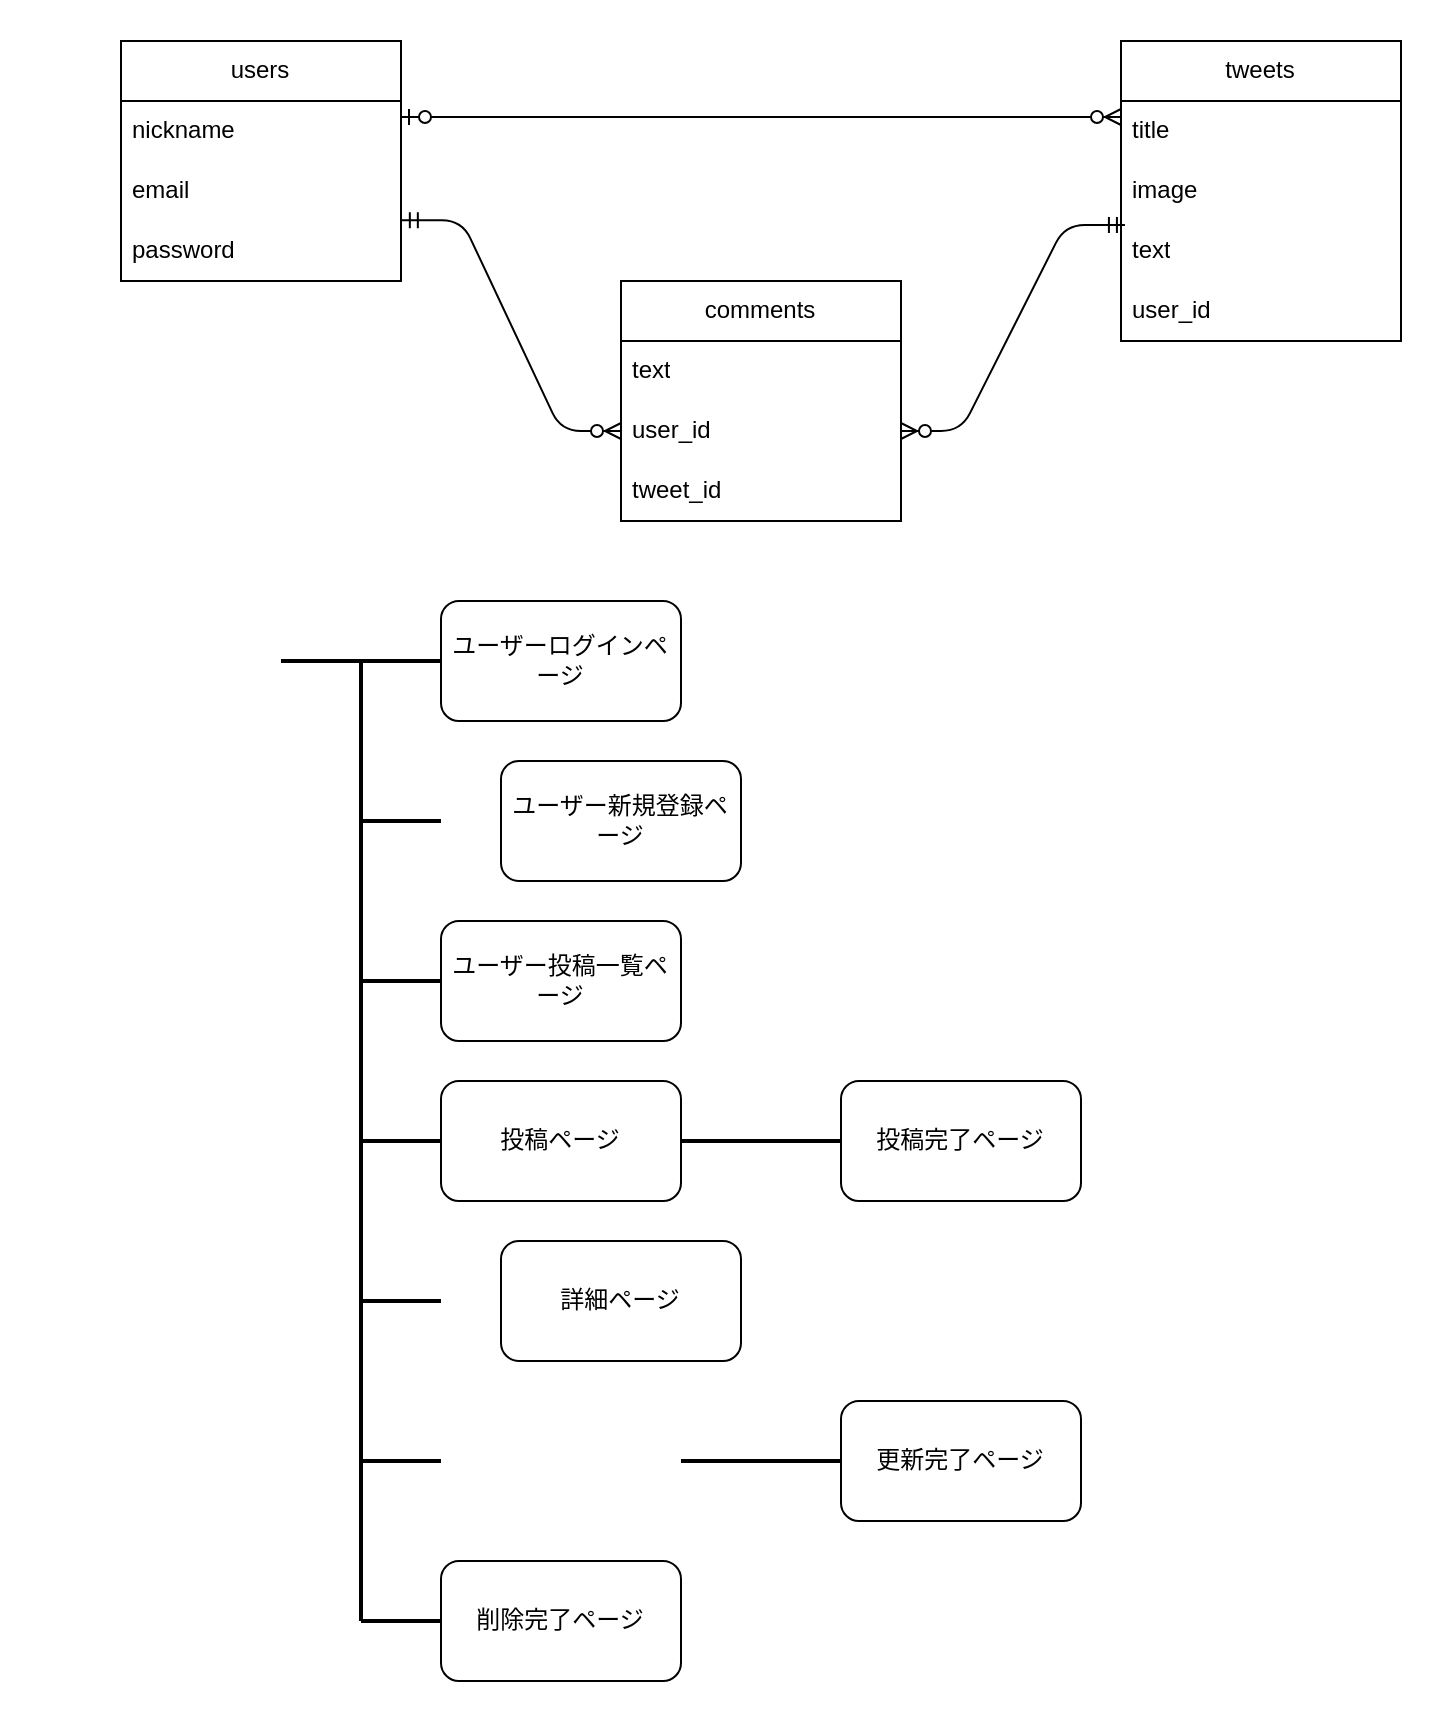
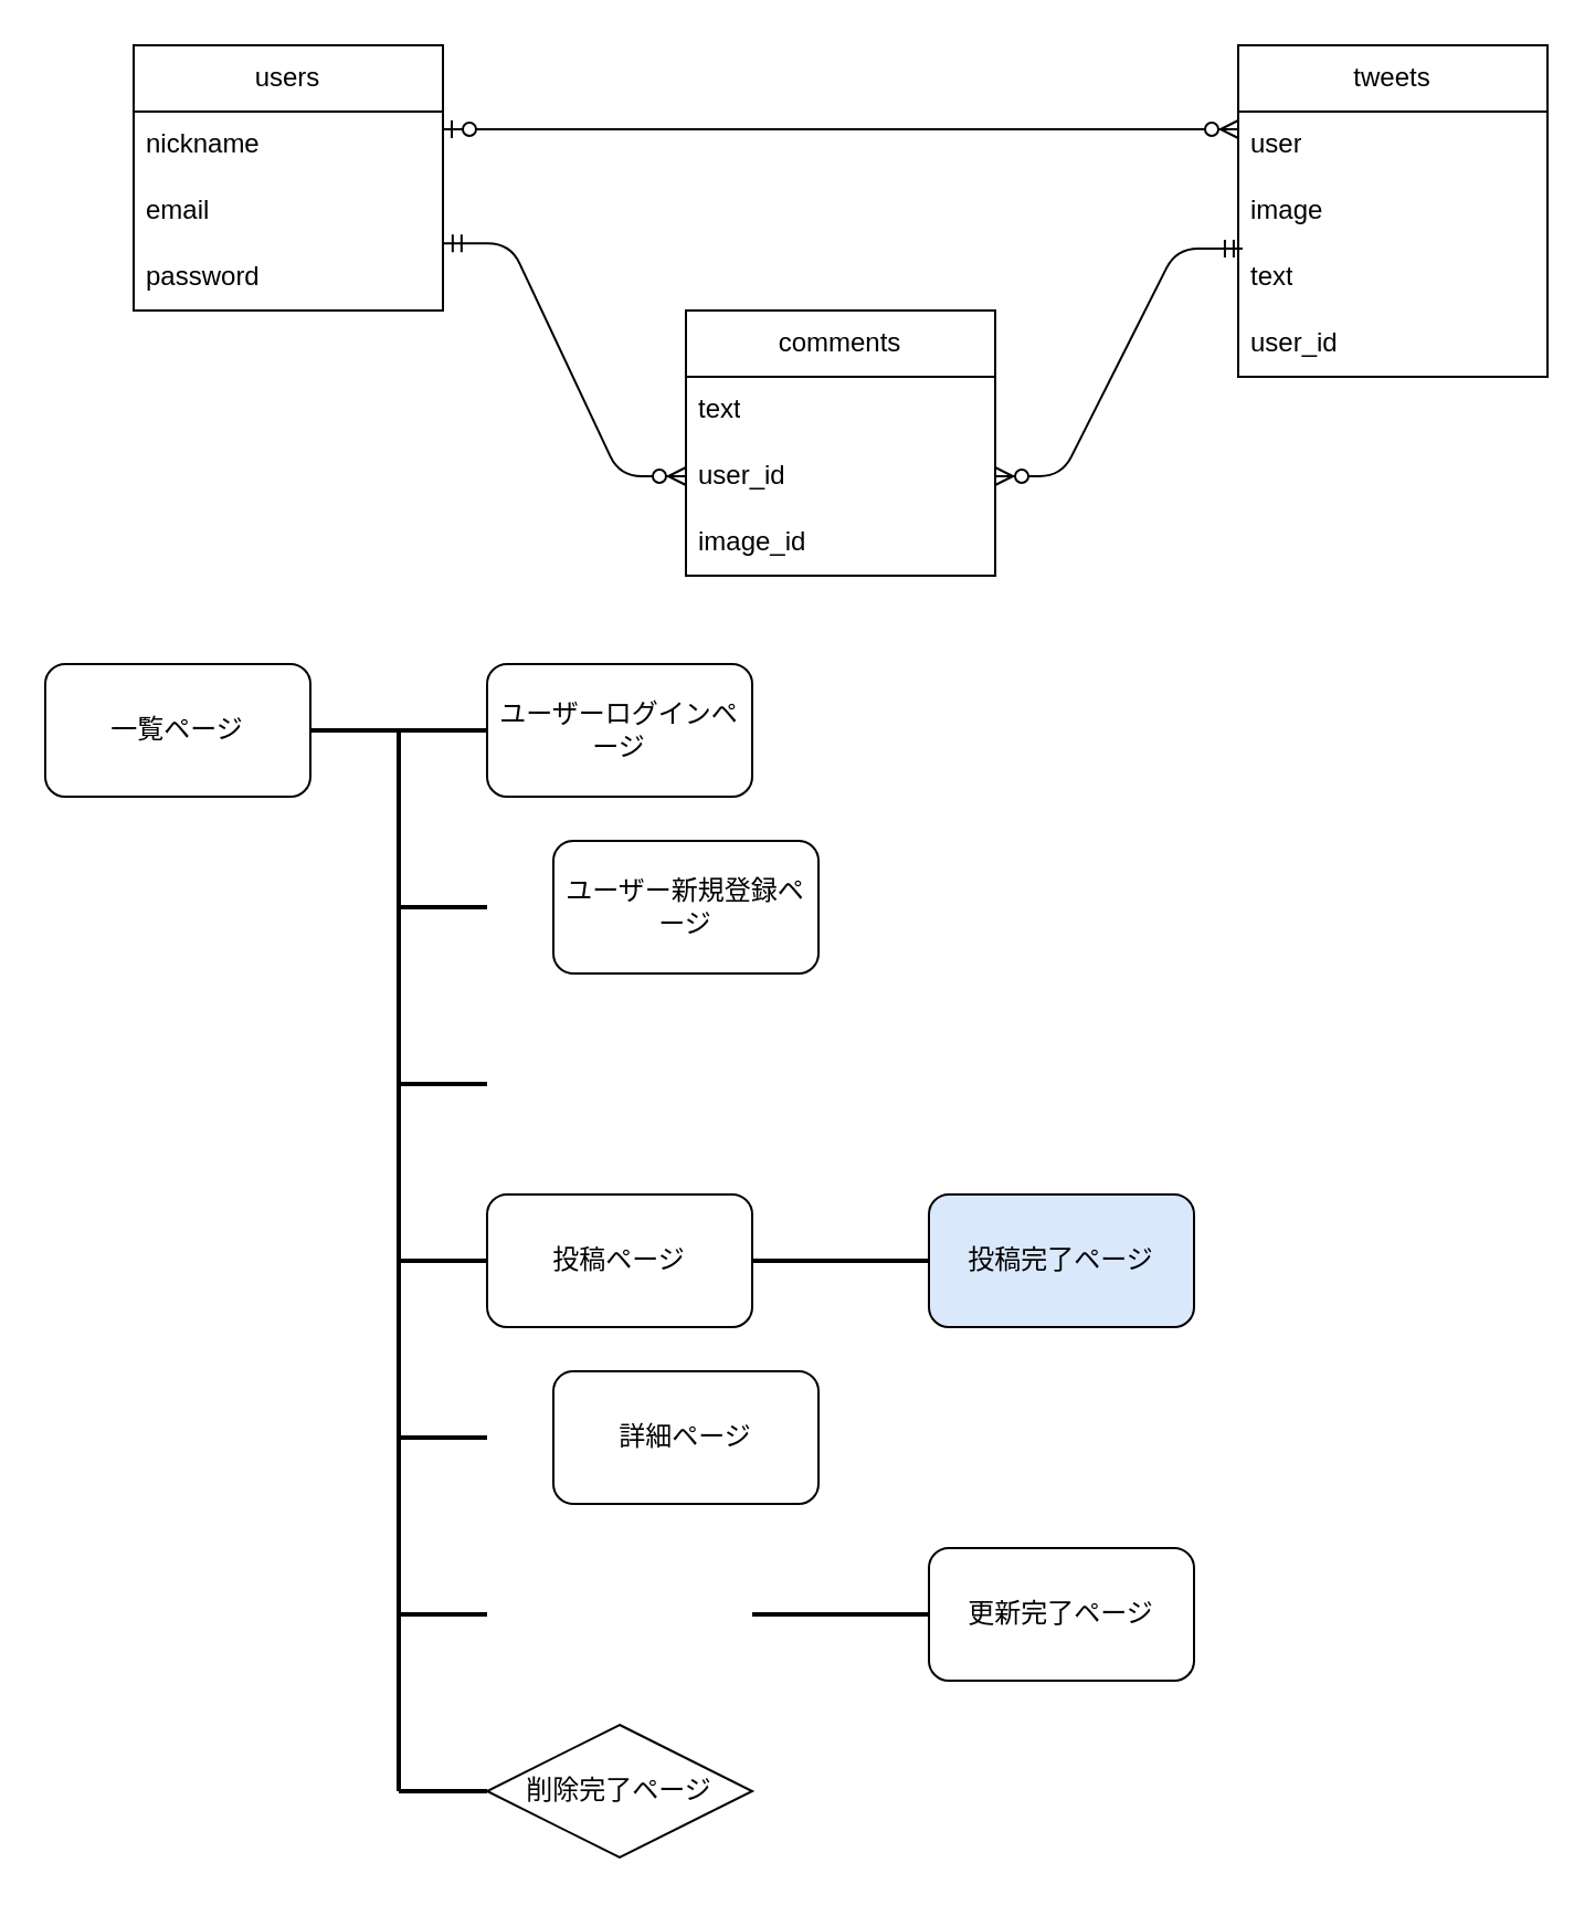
- <mxCell id="7" value="title" style="text;strokeColor=none;fillColor=none;align=left;verticalAlign=middle;spacingLeft=4;spacingRight=4;overflow=hidden;points=[[0,0.5],[1,0.5]];portConstraint=eastwest;rotatable=0;whiteSpace=wrap;html=1;" vertex="1" parent="6"><mxGeometry y="30" width="140" height="30" as="geometry" /></mxCell>
+ <mxCell id="7" value="user" style="text;strokeColor=none;fillColor=none;align=left;verticalAlign=middle;spacingLeft=4;spacingRight=4;overflow=hidden;points=[[0,0.5],[1,0.5]];portConstraint=eastwest;rotatable=0;whiteSpace=wrap;html=1;" vertex="1" parent="6"><mxGeometry y="30" width="140" height="30" as="geometry" /></mxCell>
- <mxCell id="14" value="tweet_id" style="text;strokeColor=none;fillColor=none;align=left;verticalAlign=middle;spacingLeft=4;spacingRight=4;overflow=hidden;points=[[0,0.5],[1,0.5]];portConstraint=eastwest;rotatable=0;whiteSpace=wrap;html=1;" vertex="1" parent="11"><mxGeometry y="90" width="140" height="30" as="geometry" /></mxCell>
+ <mxCell id="14" value="image_id" style="text;strokeColor=none;fillColor=none;align=left;verticalAlign=middle;spacingLeft=4;spacingRight=4;overflow=hidden;points=[[0,0.5],[1,0.5]];portConstraint=eastwest;rotatable=0;whiteSpace=wrap;html=1;" vertex="1" parent="11"><mxGeometry y="90" width="140" height="30" as="geometry" /></mxCell>
+ <mxCell id="18" value="一覧ページ" style="rounded=1;whiteSpace=wrap;html=1;" vertex="1" parent="1"><mxGeometry x="20" y="300" width="120" height="60" as="geometry" /></mxCell>
- <mxCell id="20" value="ユーザー投稿一覧ページ" style="rounded=1;whiteSpace=wrap;html=1;" vertex="1" parent="1"><mxGeometry x="220" y="460" width="120" height="60" as="geometry" /></mxCell>
- <mxCell id="26" value="投稿完了ページ" style="rounded=1;whiteSpace=wrap;html=1;" vertex="1" parent="1"><mxGeometry x="420" y="540" width="120" height="60" as="geometry" /></mxCell>
+ <mxCell id="26" value="投稿完了ページ" style="rounded=1;whiteSpace=wrap;html=1;fillColor=#dae8fc;" vertex="1" parent="1"><mxGeometry x="420" y="540" width="120" height="60" as="geometry" /></mxCell>
- <mxCell id="21" value="削除完了ページ" style="rounded=1;whiteSpace=wrap;html=1;" vertex="1" parent="1"><mxGeometry x="220" y="780" width="120" height="60" as="geometry" /></mxCell>
+ <mxCell id="21" value="削除完了ページ" style="rhombus;whiteSpace=wrap;html=1;" vertex="1" parent="1"><mxGeometry x="220" y="780" width="120" height="60" as="geometry" /></mxCell>
